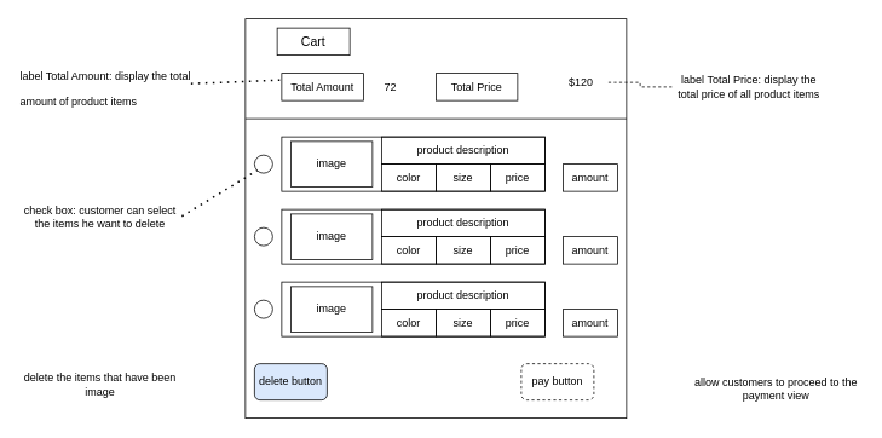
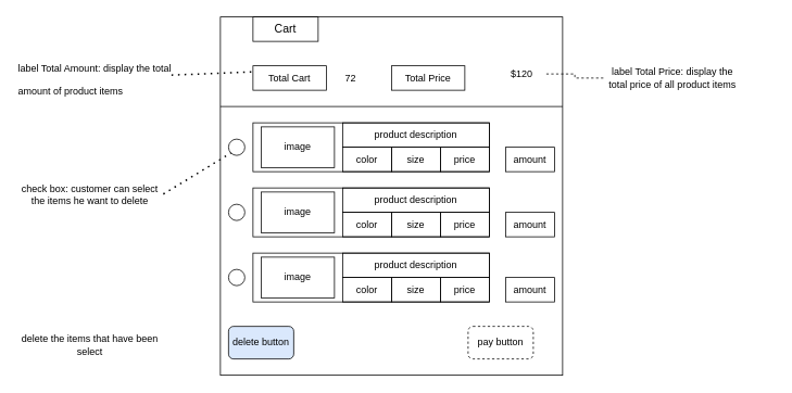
- <mxCell id="3" value="&lt;font style=&quot;font-size: 14px;&quot;&gt;Cart&lt;/font&gt;" style="text;html=1;align=center;verticalAlign=middle;whiteSpace=wrap;rounded=0;strokeColor=default;" vertex="1" parent="1"><mxGeometry x="305" y="30" width="80" height="30" as="geometry" /></mxCell>
+ <mxCell id="3" value="&lt;font style=&quot;font-size: 14px;&quot;&gt;Cart&lt;/font&gt;" style="text;html=1;align=center;verticalAlign=middle;whiteSpace=wrap;rounded=0;strokeColor=default;" vertex="1" parent="1"><mxGeometry x="310" y="20" width="80" height="30" as="geometry" /></mxCell>
- <mxCell id="4" value="Total Amount" style="text;html=1;align=center;verticalAlign=middle;whiteSpace=wrap;rounded=0;strokeColor=default;" vertex="1" parent="1"><mxGeometry x="310" y="80" width="90" height="30" as="geometry" /></mxCell>
+ <mxCell id="4" value="Total Cart" style="text;html=1;align=center;verticalAlign=middle;whiteSpace=wrap;rounded=0;strokeColor=default;" vertex="1" parent="1"><mxGeometry x="310" y="80" width="90" height="30" as="geometry" /></mxCell>
- <mxCell id="41" value="delete the items that have been image" style="text;html=1;align=center;verticalAlign=middle;whiteSpace=wrap;rounded=0;" vertex="1" parent="1"><mxGeometry x="20" y="405" width="180" height="35" as="geometry" /></mxCell>
+ <mxCell id="41" value="delete the items that have been select" style="text;html=1;align=center;verticalAlign=middle;whiteSpace=wrap;rounded=0;" vertex="1" parent="1"><mxGeometry x="20" y="405" width="180" height="35" as="geometry" /></mxCell>
- <mxCell id="42" value="allow customers to proceed to the payment view" style="text;html=1;align=center;verticalAlign=middle;whiteSpace=wrap;rounded=0;" vertex="1" parent="1"><mxGeometry x="760" y="405" width="190" height="45" as="geometry" /></mxCell>
